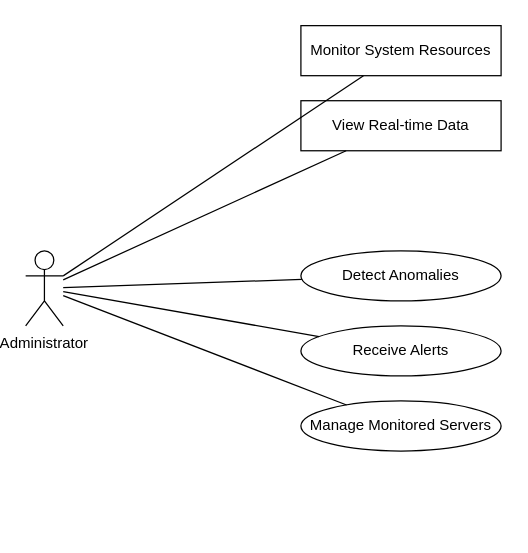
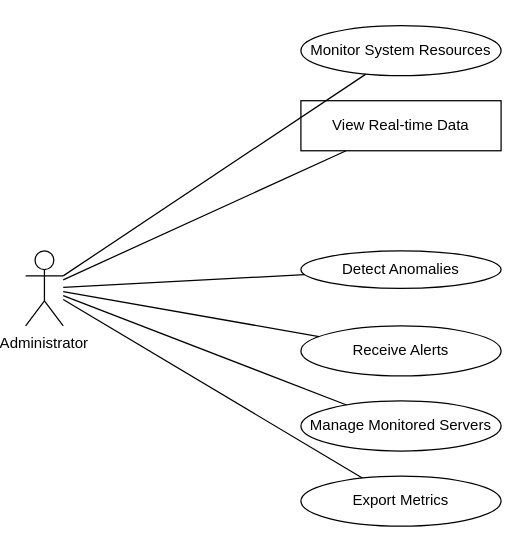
- <mxCell id="3" value="Monitor System Resources" style="whiteSpace=wrap;html=1;aspect=fixed;rounded=0;" vertex="1" parent="1"><mxGeometry x="240" y="20" width="160" height="40" as="geometry" /></mxCell>
+ <mxCell id="3" value="Monitor System Resources" style="ellipse;whiteSpace=wrap;html=1;aspect=fixed;" vertex="1" parent="1"><mxGeometry x="240" y="20" width="160" height="40" as="geometry" /></mxCell>
- <mxCell id="5" value="Detect Anomalies" style="ellipse;whiteSpace=wrap;html=1;aspect=fixed;" vertex="1" parent="1"><mxGeometry x="240" y="200" width="160" height="40" as="geometry" /></mxCell>
+ <mxCell id="5" value="Detect Anomalies" style="ellipse;whiteSpace=wrap;html=1;aspect=fixed;" vertex="1" parent="1"><mxGeometry x="240" y="200" width="160" height="30" as="geometry" /></mxCell>
+ <mxCell id="14" style="endArrow=none;" edge="1" parent="1" source="2" target="8"><mxGeometry relative="1" as="geometry" /></mxCell>
+ <mxCell id="8" value="Export Metrics" style="ellipse;whiteSpace=wrap;html=1;aspect=fixed;" vertex="1" parent="1"><mxGeometry x="240" y="380" width="160" height="40" as="geometry" /></mxCell>
